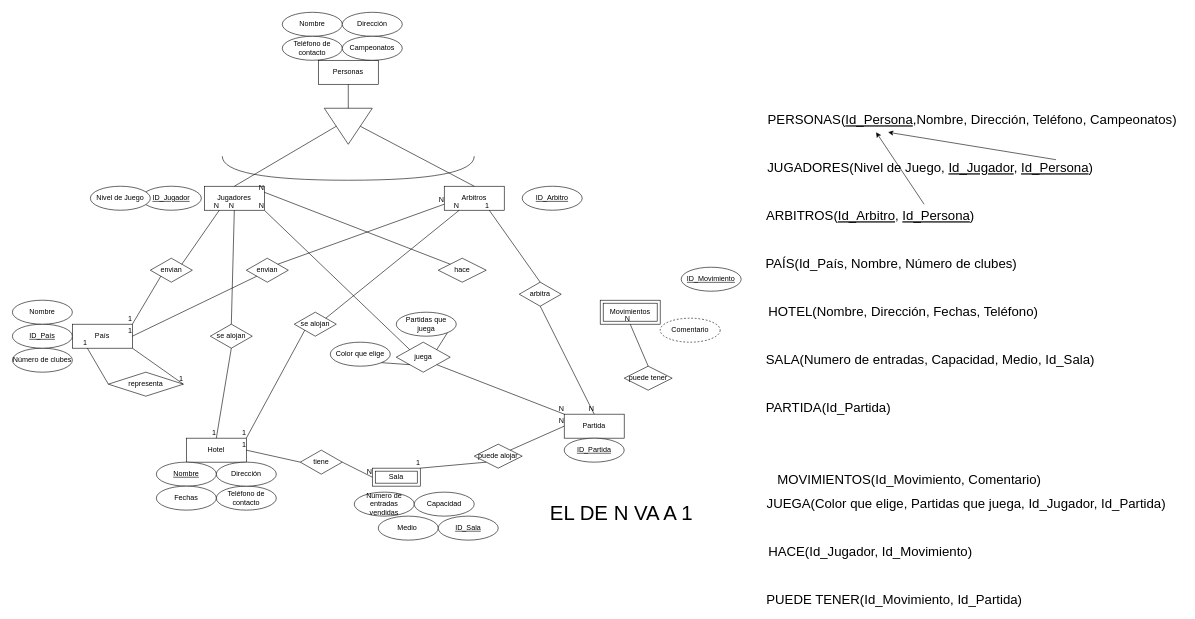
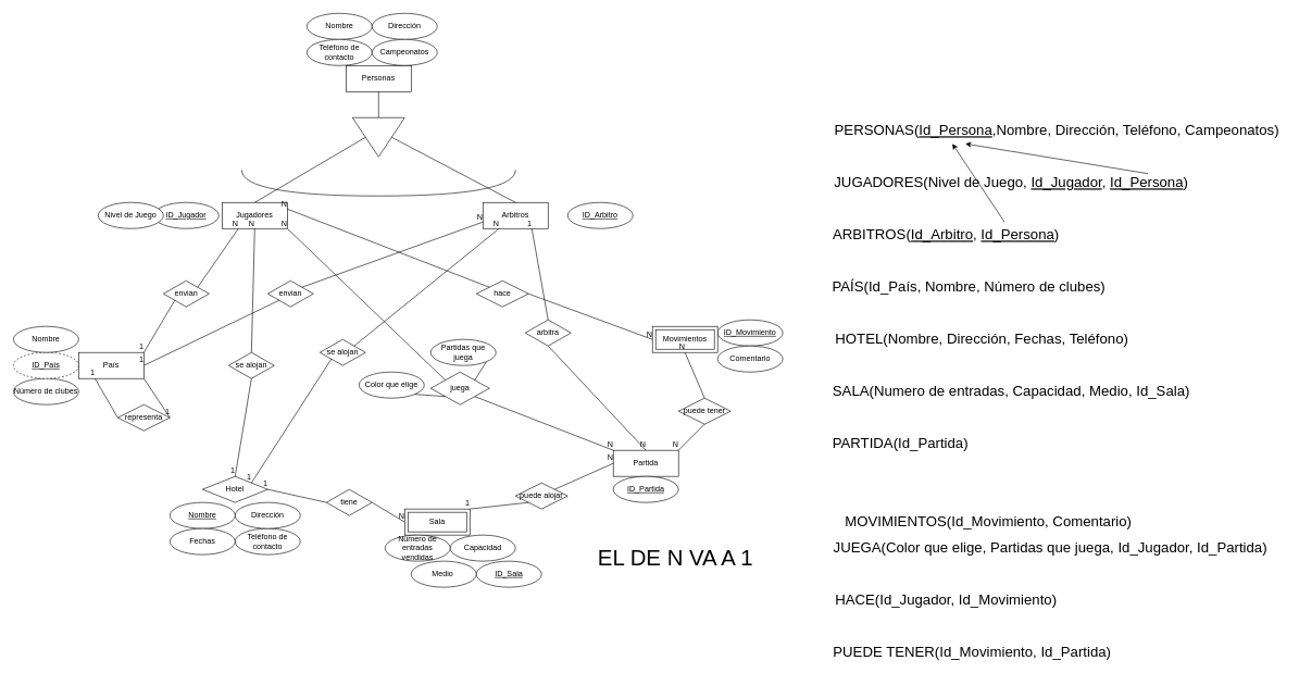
- <mxCell id="24" value="&lt;u&gt;ID_Movimiento&lt;/u&gt;" style="ellipse;whiteSpace=wrap;html=1;align=center;" vertex="1" parent="1"><mxGeometry x="1135" y="445" width="100" height="40" as="geometry" /></mxCell>
+ <mxCell id="24" value="&lt;u&gt;ID_Movimiento&lt;/u&gt;" style="ellipse;whiteSpace=wrap;html=1;align=center;" vertex="1" parent="1"><mxGeometry x="1100" y="490" width="100" height="40" as="geometry" /></mxCell>
+ <mxCell id="104" value="" style="endArrow=none;html=1;rounded=0;entryX=0;entryY=0.5;entryDx=0;entryDy=0;exitX=1;exitY=0.5;exitDx=0;exitDy=0;" edge="1" parent="1" source="38" target="103"><mxGeometry relative="1" as="geometry"><mxPoint x="552.5" y="540" as="sourcePoint" /><mxPoint x="775" y="360" as="targetPoint" /></mxGeometry></mxCell>
+ <mxCell id="105" value="N" style="resizable=0;html=1;align=right;verticalAlign=bottom;" connectable="0" vertex="1" parent="104"><mxGeometry x="1" relative="1" as="geometry" /></mxCell>
- <mxCell id="33" value="arbitra" style="shape=rhombus;perimeter=rhombusPerimeter;whiteSpace=wrap;html=1;align=center;" vertex="1" parent="1"><mxGeometry x="865" y="470" width="70" height="40" as="geometry" /></mxCell>
+ <mxCell id="33" value="arbitra" style="shape=rhombus;perimeter=rhombusPerimeter;whiteSpace=wrap;html=1;align=center;" vertex="1" parent="1"><mxGeometry x="805" y="490" width="70" height="40" as="geometry" /></mxCell>
- <mxCell id="25" value="Comentario" style="ellipse;whiteSpace=wrap;html=1;align=center;dashed=1;" vertex="1" parent="1"><mxGeometry x="1100" y="530" width="100" height="40" as="geometry" /></mxCell>
+ <mxCell id="25" value="Comentario" style="ellipse;whiteSpace=wrap;html=1;align=center;" vertex="1" parent="1"><mxGeometry x="1100" y="530" width="100" height="40" as="geometry" /></mxCell>
- <mxCell id="9" value="&lt;u&gt;ID_País&lt;/u&gt;" style="ellipse;whiteSpace=wrap;html=1;align=center;" vertex="1" parent="1"><mxGeometry x="20" y="540" width="100" height="40" as="geometry" /></mxCell>
+ <mxCell id="9" value="&lt;u&gt;ID_País&lt;/u&gt;" style="ellipse;whiteSpace=wrap;html=1;align=center;dashed=1;" vertex="1" parent="1"><mxGeometry x="20" y="540" width="100" height="40" as="geometry" /></mxCell>
- <mxCell id="74" value="representa" style="shape=rhombus;perimeter=rhombusPerimeter;whiteSpace=wrap;html=1;align=center;" vertex="1" parent="1"><mxGeometry x="180" y="620" width="125" height="40" as="geometry" /></mxCell>
+ <mxCell id="74" value="representa" style="shape=rhombus;perimeter=rhombusPerimeter;whiteSpace=wrap;html=1;align=center;" vertex="1" parent="1"><mxGeometry x="180" y="620" width="80" height="40" as="geometry" /></mxCell>
+ <mxCell id="67" value="" style="endArrow=none;html=1;rounded=0;entryX=1;entryY=0;entryDx=0;entryDy=0;exitX=0.5;exitY=1;exitDx=0;exitDy=0;" edge="1" parent="1" source="66" target="11"><mxGeometry relative="1" as="geometry"><mxPoint x="1090" y="620" as="sourcePoint" /><mxPoint x="1064" y="561" as="targetPoint" /></mxGeometry></mxCell>
+ <mxCell id="68" value="N" style="resizable=0;html=1;align=right;verticalAlign=bottom;" connectable="0" vertex="1" parent="67"><mxGeometry x="1" relative="1" as="geometry" /></mxCell>
- <mxCell id="15" value="Hotel" style="whiteSpace=wrap;html=1;align=center;" vertex="1" parent="1"><mxGeometry x="310" y="730" width="100" height="40" as="geometry" /></mxCell>
+ <mxCell id="15" value="Hotel" style="rhombus;whiteSpace=wrap;html=1;align=center;" vertex="1" parent="1"><mxGeometry x="310" y="730" width="100" height="40" as="geometry" /></mxCell>
- <mxCell id="20" value="Sala" style="shape=ext;margin=3;double=1;whiteSpace=wrap;html=1;align=center;" vertex="1" parent="1"><mxGeometry x="620" y="780" width="80" height="30" as="geometry" /></mxCell>
+ <mxCell id="20" value="Sala" style="shape=ext;margin=3;double=1;whiteSpace=wrap;html=1;align=center;" vertex="1" parent="1"><mxGeometry x="620" y="780" width="100" height="40" as="geometry" /></mxCell>
